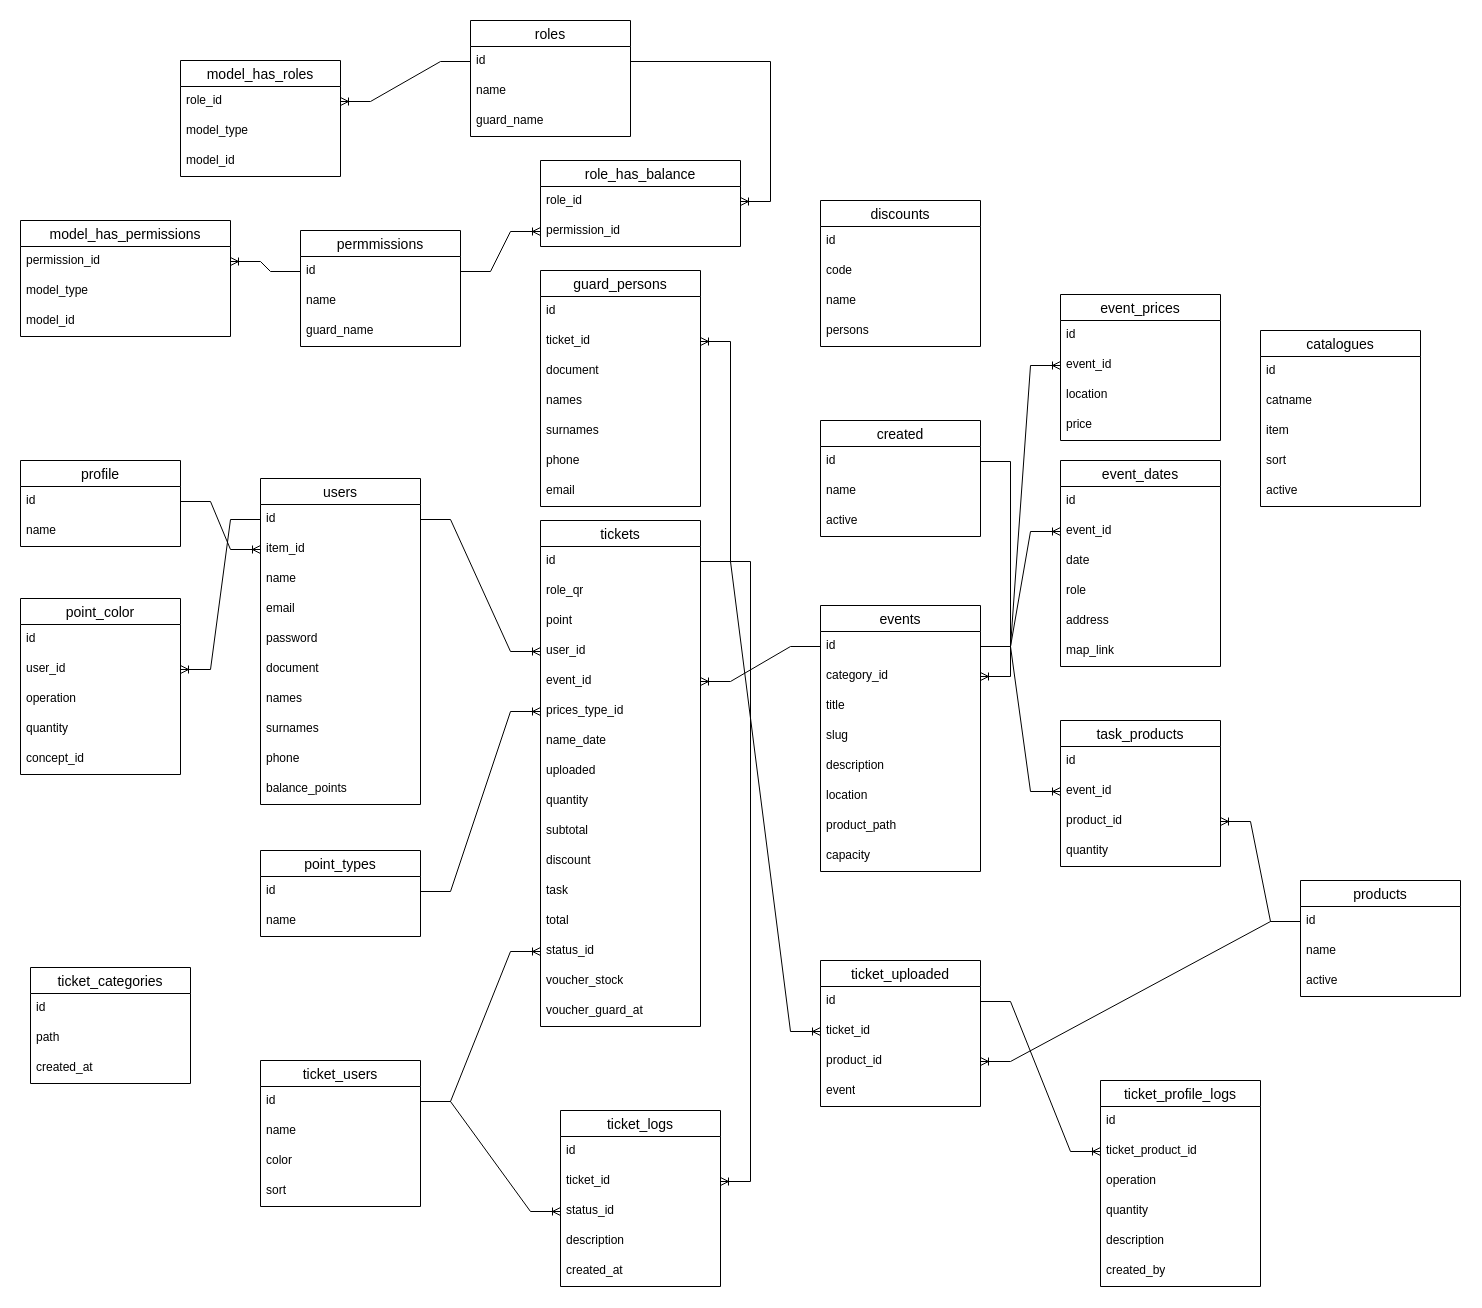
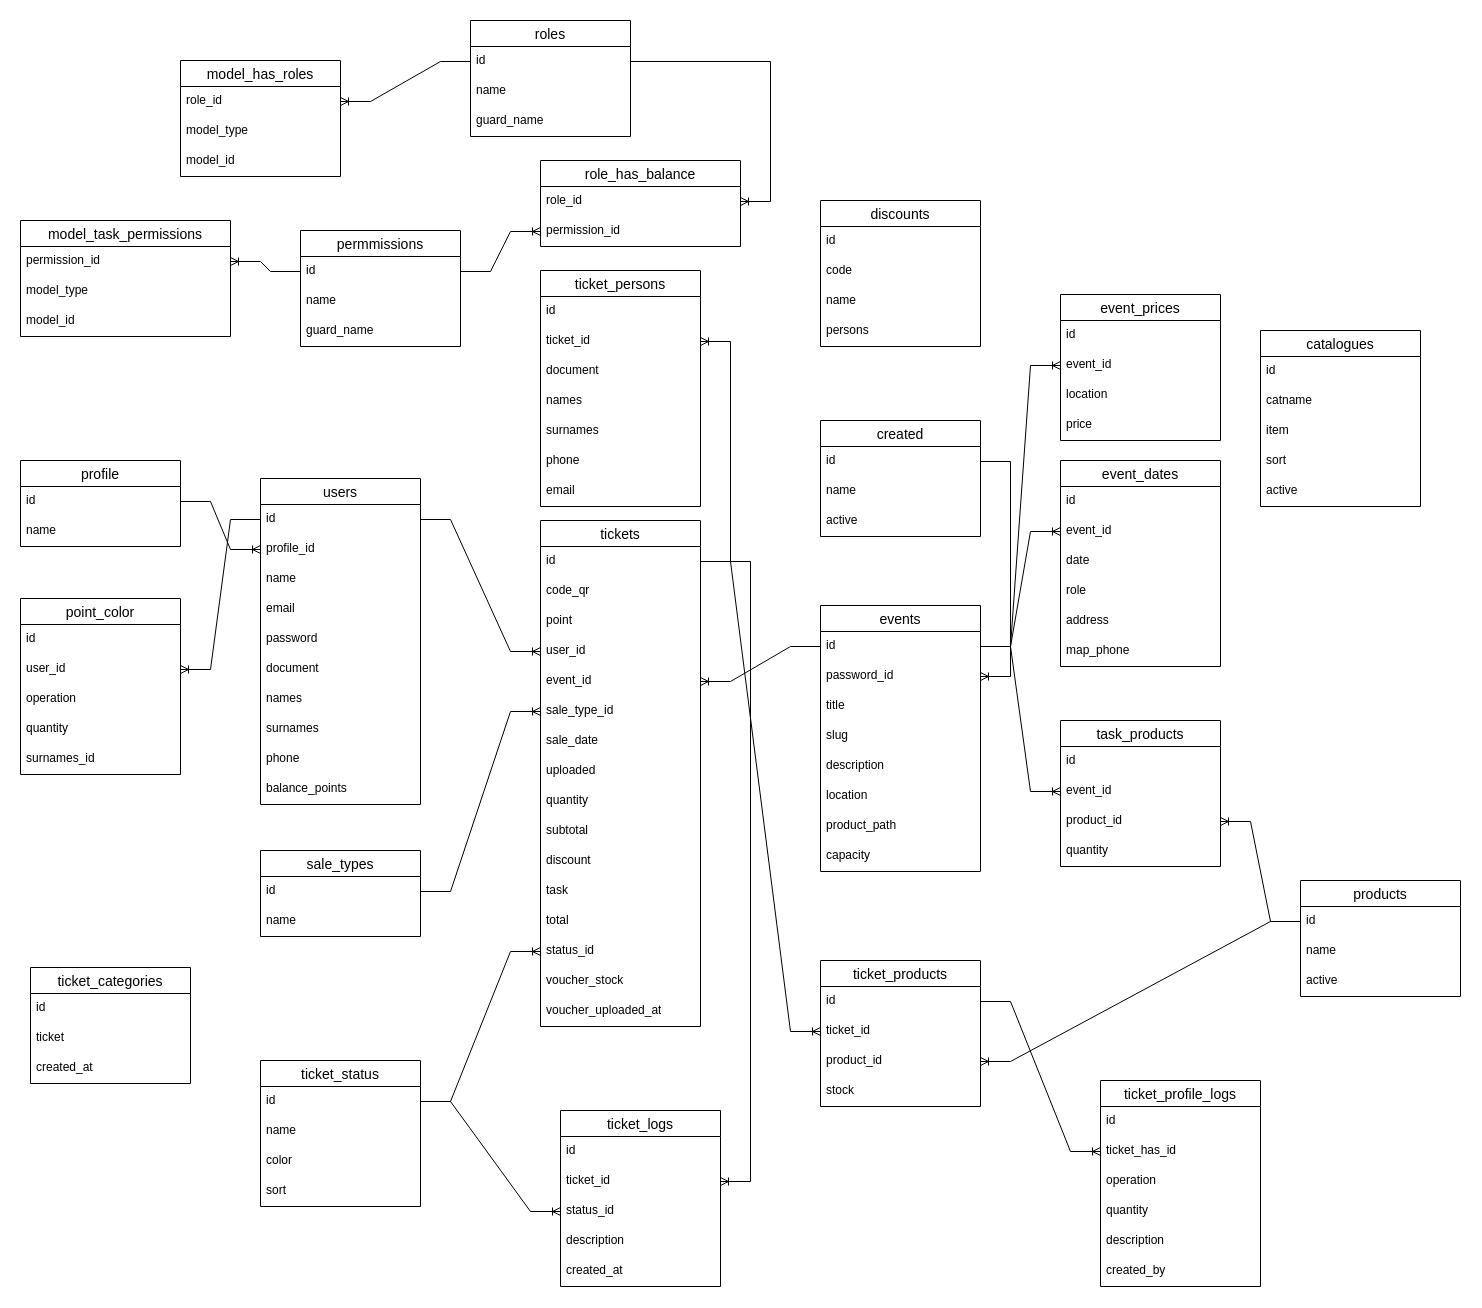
- <mxCell id="107" value="model_has_permissions" style="swimlane;fontStyle=0;childLayout=stackLayout;horizontal=1;startSize=26;horizontalStack=0;resizeParent=1;resizeParentMax=0;resizeLast=0;collapsible=1;marginBottom=0;align=center;fontSize=14;" parent="1" vertex="1"><mxGeometry x="20" y="220" width="210" height="116" as="geometry" /></mxCell>
+ <mxCell id="107" value="model_task_permissions" style="swimlane;fontStyle=0;childLayout=stackLayout;horizontal=1;startSize=26;horizontalStack=0;resizeParent=1;resizeParentMax=0;resizeLast=0;collapsible=1;marginBottom=0;align=center;fontSize=14;" parent="1" vertex="1"><mxGeometry x="20" y="220" width="210" height="116" as="geometry" /></mxCell>
- <mxCell id="115" value="guard_persons" style="swimlane;fontStyle=0;childLayout=stackLayout;horizontal=1;startSize=26;horizontalStack=0;resizeParent=1;resizeParentMax=0;resizeLast=0;collapsible=1;marginBottom=0;align=center;fontSize=14;" parent="1" vertex="1"><mxGeometry x="540" y="270" width="160" height="236" as="geometry" /></mxCell>
+ <mxCell id="115" value="ticket_persons" style="swimlane;fontStyle=0;childLayout=stackLayout;horizontal=1;startSize=26;horizontalStack=0;resizeParent=1;resizeParentMax=0;resizeLast=0;collapsible=1;marginBottom=0;align=center;fontSize=14;" parent="1" vertex="1"><mxGeometry x="540" y="270" width="160" height="236" as="geometry" /></mxCell>
- <mxCell id="4" value="item_id" style="text;strokeColor=none;fillColor=none;spacingLeft=4;spacingRight=4;overflow=hidden;rotatable=0;points=[[0,0.5],[1,0.5]];portConstraint=eastwest;fontSize=12;whiteSpace=wrap;html=1;" parent="2" vertex="1"><mxGeometry y="56" width="160" height="30" as="geometry" /></mxCell>
+ <mxCell id="4" value="profile_id" style="text;strokeColor=none;fillColor=none;spacingLeft=4;spacingRight=4;overflow=hidden;rotatable=0;points=[[0,0.5],[1,0.5]];portConstraint=eastwest;fontSize=12;whiteSpace=wrap;html=1;" parent="2" vertex="1"><mxGeometry y="56" width="160" height="30" as="geometry" /></mxCell>
- <mxCell id="27" value="role_qr" style="text;strokeColor=none;fillColor=none;spacingLeft=4;spacingRight=4;overflow=hidden;rotatable=0;points=[[0,0.5],[1,0.5]];portConstraint=eastwest;fontSize=12;whiteSpace=wrap;html=1;" parent="25" vertex="1"><mxGeometry y="56" width="160" height="30" as="geometry" /></mxCell>
+ <mxCell id="27" value="code_qr" style="text;strokeColor=none;fillColor=none;spacingLeft=4;spacingRight=4;overflow=hidden;rotatable=0;points=[[0,0.5],[1,0.5]];portConstraint=eastwest;fontSize=12;whiteSpace=wrap;html=1;" parent="25" vertex="1"><mxGeometry y="56" width="160" height="30" as="geometry" /></mxCell>
- <mxCell id="52" value="map_link" style="text;strokeColor=none;fillColor=none;spacingLeft=4;spacingRight=4;overflow=hidden;rotatable=0;points=[[0,0.5],[1,0.5]];portConstraint=eastwest;fontSize=12;whiteSpace=wrap;html=1;" parent="46" vertex="1"><mxGeometry y="176" width="160" height="30" as="geometry" /></mxCell>
+ <mxCell id="52" value="map_phone" style="text;strokeColor=none;fillColor=none;spacingLeft=4;spacingRight=4;overflow=hidden;rotatable=0;points=[[0,0.5],[1,0.5]];portConstraint=eastwest;fontSize=12;whiteSpace=wrap;html=1;" parent="46" vertex="1"><mxGeometry y="176" width="160" height="30" as="geometry" /></mxCell>
- <mxCell id="18" value="category_id" style="text;strokeColor=none;fillColor=none;spacingLeft=4;spacingRight=4;overflow=hidden;rotatable=0;points=[[0,0.5],[1,0.5]];portConstraint=eastwest;fontSize=12;whiteSpace=wrap;html=1;" parent="16" vertex="1"><mxGeometry y="56" width="160" height="30" as="geometry" /></mxCell>
+ <mxCell id="18" value="password_id" style="text;strokeColor=none;fillColor=none;spacingLeft=4;spacingRight=4;overflow=hidden;rotatable=0;points=[[0,0.5],[1,0.5]];portConstraint=eastwest;fontSize=12;whiteSpace=wrap;html=1;" parent="16" vertex="1"><mxGeometry y="56" width="160" height="30" as="geometry" /></mxCell>
- <mxCell id="31" value="prices_type_id" style="text;strokeColor=none;fillColor=none;spacingLeft=4;spacingRight=4;overflow=hidden;rotatable=0;points=[[0,0.5],[1,0.5]];portConstraint=eastwest;fontSize=12;whiteSpace=wrap;html=1;" parent="25" vertex="1"><mxGeometry y="176" width="160" height="30" as="geometry" /></mxCell>
+ <mxCell id="31" value="sale_type_id" style="text;strokeColor=none;fillColor=none;spacingLeft=4;spacingRight=4;overflow=hidden;rotatable=0;points=[[0,0.5],[1,0.5]];portConstraint=eastwest;fontSize=12;whiteSpace=wrap;html=1;" parent="25" vertex="1"><mxGeometry y="176" width="160" height="30" as="geometry" /></mxCell>
- <mxCell id="32" value="name_date" style="text;strokeColor=none;fillColor=none;spacingLeft=4;spacingRight=4;overflow=hidden;rotatable=0;points=[[0,0.5],[1,0.5]];portConstraint=eastwest;fontSize=12;whiteSpace=wrap;html=1;" parent="25" vertex="1"><mxGeometry y="206" width="160" height="30" as="geometry" /></mxCell>
+ <mxCell id="32" value="sale_date" style="text;strokeColor=none;fillColor=none;spacingLeft=4;spacingRight=4;overflow=hidden;rotatable=0;points=[[0,0.5],[1,0.5]];portConstraint=eastwest;fontSize=12;whiteSpace=wrap;html=1;" parent="25" vertex="1"><mxGeometry y="206" width="160" height="30" as="geometry" /></mxCell>
- <mxCell id="134" value="concept_id" style="text;strokeColor=none;fillColor=none;spacingLeft=4;spacingRight=4;overflow=hidden;rotatable=0;points=[[0,0.5],[1,0.5]];portConstraint=eastwest;fontSize=12;whiteSpace=wrap;html=1;" parent="129" vertex="1"><mxGeometry y="146" width="160" height="30" as="geometry" /></mxCell>
+ <mxCell id="134" value="surnames_id" style="text;strokeColor=none;fillColor=none;spacingLeft=4;spacingRight=4;overflow=hidden;rotatable=0;points=[[0,0.5],[1,0.5]];portConstraint=eastwest;fontSize=12;whiteSpace=wrap;html=1;" parent="129" vertex="1"><mxGeometry y="146" width="160" height="30" as="geometry" /></mxCell>
- <mxCell id="69" value="point_types" style="swimlane;fontStyle=0;childLayout=stackLayout;horizontal=1;startSize=26;horizontalStack=0;resizeParent=1;resizeParentMax=0;resizeLast=0;collapsible=1;marginBottom=0;align=center;fontSize=14;" parent="1" vertex="1"><mxGeometry x="260" y="850" width="160" height="86" as="geometry" /></mxCell>
+ <mxCell id="69" value="sale_types" style="swimlane;fontStyle=0;childLayout=stackLayout;horizontal=1;startSize=26;horizontalStack=0;resizeParent=1;resizeParentMax=0;resizeLast=0;collapsible=1;marginBottom=0;align=center;fontSize=14;" parent="1" vertex="1"><mxGeometry x="260" y="850" width="160" height="86" as="geometry" /></mxCell>
- <mxCell id="136" value="ticket_uploaded" style="swimlane;fontStyle=0;childLayout=stackLayout;horizontal=1;startSize=26;horizontalStack=0;resizeParent=1;resizeParentMax=0;resizeLast=0;collapsible=1;marginBottom=0;align=center;fontSize=14;" vertex="1" parent="1"><mxGeometry y="960" width="160" height="146" as="geometry" x="820" /></mxCell>
+ <mxCell id="136" value="ticket_products" style="swimlane;fontStyle=0;childLayout=stackLayout;horizontal=1;startSize=26;horizontalStack=0;resizeParent=1;resizeParentMax=0;resizeLast=0;collapsible=1;marginBottom=0;align=center;fontSize=14;" vertex="1" parent="1"><mxGeometry y="960" width="160" height="146" as="geometry" x="820" /></mxCell>
- <mxCell id="41" value="voucher_guard_at" style="text;strokeColor=none;fillColor=none;spacingLeft=4;spacingRight=4;overflow=hidden;rotatable=0;points=[[0,0.5],[1,0.5]];portConstraint=eastwest;fontSize=12;whiteSpace=wrap;html=1;" parent="25" vertex="1"><mxGeometry y="476" width="160" height="30" as="geometry" /></mxCell>
+ <mxCell id="41" value="voucher_uploaded_at" style="text;strokeColor=none;fillColor=none;spacingLeft=4;spacingRight=4;overflow=hidden;rotatable=0;points=[[0,0.5],[1,0.5]];portConstraint=eastwest;fontSize=12;whiteSpace=wrap;html=1;" parent="25" vertex="1"><mxGeometry y="476" width="160" height="30" as="geometry" /></mxCell>
- <mxCell id="90" value="path" style="text;strokeColor=none;fillColor=none;spacingLeft=4;spacingRight=4;overflow=hidden;rotatable=0;points=[[0,0.5],[1,0.5]];portConstraint=eastwest;fontSize=12;whiteSpace=wrap;html=1;" parent="88" vertex="1"><mxGeometry y="56" width="160" height="30" as="geometry" /></mxCell>
+ <mxCell id="90" value="ticket" style="text;strokeColor=none;fillColor=none;spacingLeft=4;spacingRight=4;overflow=hidden;rotatable=0;points=[[0,0.5],[1,0.5]];portConstraint=eastwest;fontSize=12;whiteSpace=wrap;html=1;" parent="88" vertex="1"><mxGeometry y="56" width="160" height="30" as="geometry" /></mxCell>
- <mxCell id="72" value="ticket_users" style="swimlane;fontStyle=0;childLayout=stackLayout;horizontal=1;startSize=26;horizontalStack=0;resizeParent=1;resizeParentMax=0;resizeLast=0;collapsible=1;marginBottom=0;align=center;fontSize=14;" parent="1" vertex="1"><mxGeometry x="260" y="1060" width="160" height="146" as="geometry" /></mxCell>
+ <mxCell id="72" value="ticket_status" style="swimlane;fontStyle=0;childLayout=stackLayout;horizontal=1;startSize=26;horizontalStack=0;resizeParent=1;resizeParentMax=0;resizeLast=0;collapsible=1;marginBottom=0;align=center;fontSize=14;" parent="1" vertex="1"><mxGeometry x="260" y="1060" width="160" height="146" as="geometry" /></mxCell>
- <mxCell id="140" value="event" style="text;strokeColor=none;fillColor=none;spacingLeft=4;spacingRight=4;overflow=hidden;rotatable=0;points=[[0,0.5],[1,0.5]];portConstraint=eastwest;fontSize=12;whiteSpace=wrap;html=1;" vertex="1" parent="136"><mxGeometry y="116" width="160" height="30" as="geometry" /></mxCell>
+ <mxCell id="140" value="stock" style="text;strokeColor=none;fillColor=none;spacingLeft=4;spacingRight=4;overflow=hidden;rotatable=0;points=[[0,0.5],[1,0.5]];portConstraint=eastwest;fontSize=12;whiteSpace=wrap;html=1;" vertex="1" parent="136"><mxGeometry y="116" width="160" height="30" as="geometry" /></mxCell>
- <mxCell id="149" value="ticket_product_id" style="text;strokeColor=none;fillColor=none;spacingLeft=4;spacingRight=4;overflow=hidden;rotatable=0;points=[[0,0.5],[1,0.5]];portConstraint=eastwest;fontSize=12;whiteSpace=wrap;html=1;" vertex="1" parent="147"><mxGeometry y="56" width="160" height="30" as="geometry" /></mxCell>
+ <mxCell id="149" value="ticket_has_id" style="text;strokeColor=none;fillColor=none;spacingLeft=4;spacingRight=4;overflow=hidden;rotatable=0;points=[[0,0.5],[1,0.5]];portConstraint=eastwest;fontSize=12;whiteSpace=wrap;html=1;" vertex="1" parent="147"><mxGeometry y="56" width="160" height="30" as="geometry" /></mxCell>
